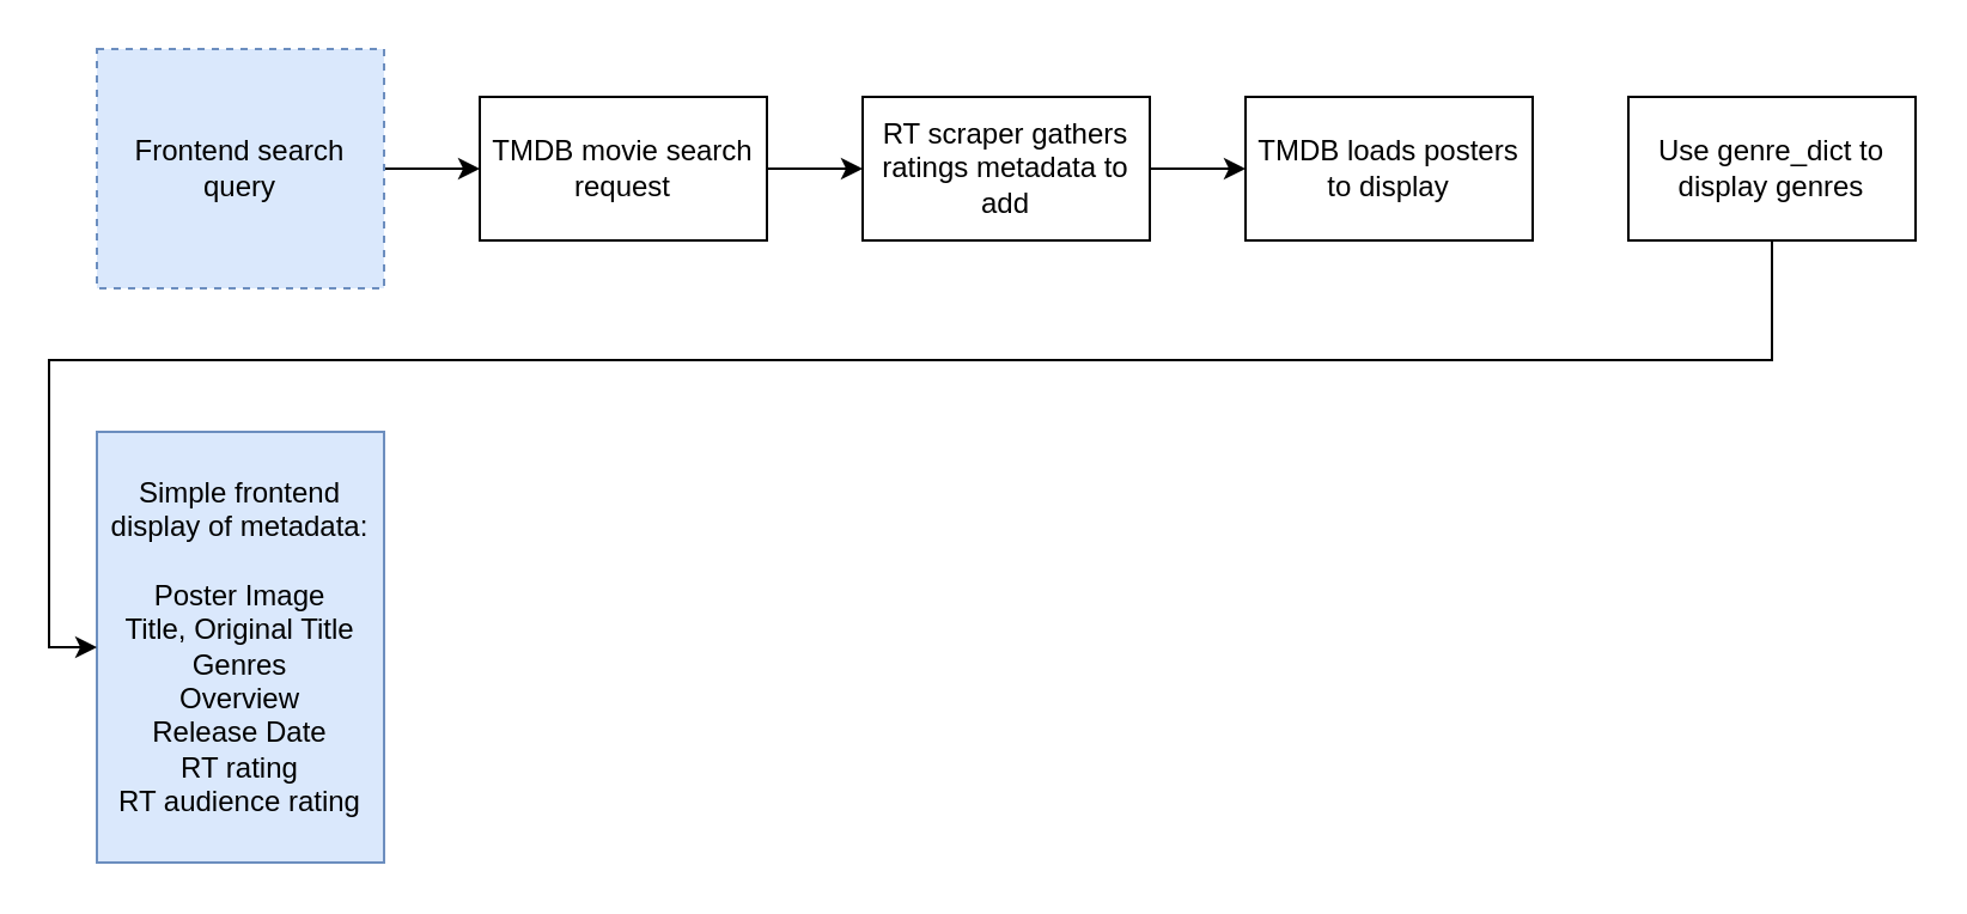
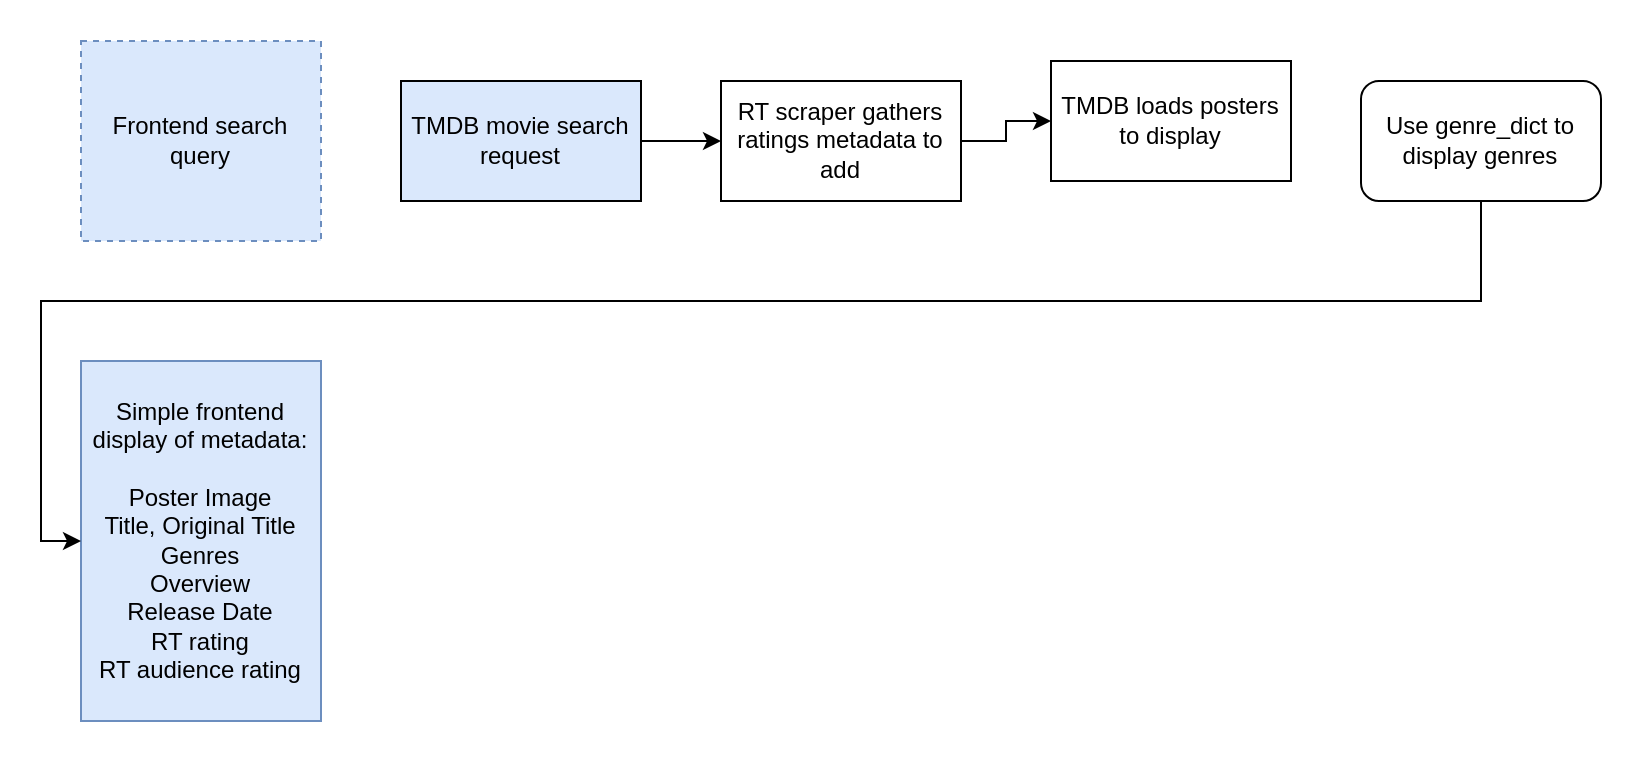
- <mxCell id="2" style="edgeStyle=orthogonalEdgeStyle;rounded=0;orthogonalLoop=1;jettySize=auto;html=1;entryX=0;entryY=0.5;entryDx=0;entryDy=0;" edge="1" parent="1" source="3" target="5"><mxGeometry relative="1" as="geometry" /></mxCell>
- <mxCell id="5" value="TMDB movie search request" style="rounded=0;whiteSpace=wrap;html=1;" vertex="1" parent="1"><mxGeometry x="200" y="40" width="120" height="60" as="geometry" /></mxCell>
+ <mxCell id="5" value="TMDB movie search request" style="rounded=0;whiteSpace=wrap;html=1;fillColor=#dae8fc;" vertex="1" parent="1"><mxGeometry x="200" y="40" width="120" height="60" as="geometry" /></mxCell>
- <mxCell id="8" value="TMDB loads posters to display" style="rounded=0;whiteSpace=wrap;html=1;" vertex="1" parent="1"><mxGeometry x="520" y="40" width="120" height="60" as="geometry" /></mxCell>
+ <mxCell id="8" value="TMDB loads posters to display" style="rounded=0;whiteSpace=wrap;html=1;" vertex="1" parent="1"><mxGeometry x="525" y="30" width="120" height="60" as="geometry" /></mxCell>
- <mxCell id="11" value="Use genre_dict to display genres" style="rounded=0;whiteSpace=wrap;html=1;" vertex="1" parent="1"><mxGeometry x="680" y="40" width="120" height="60" as="geometry" /></mxCell>
+ <mxCell id="11" value="Use genre_dict to display genres" style="whiteSpace=wrap;html=1;rounded=1;" vertex="1" parent="1"><mxGeometry x="680" y="40" width="120" height="60" as="geometry" /></mxCell>
